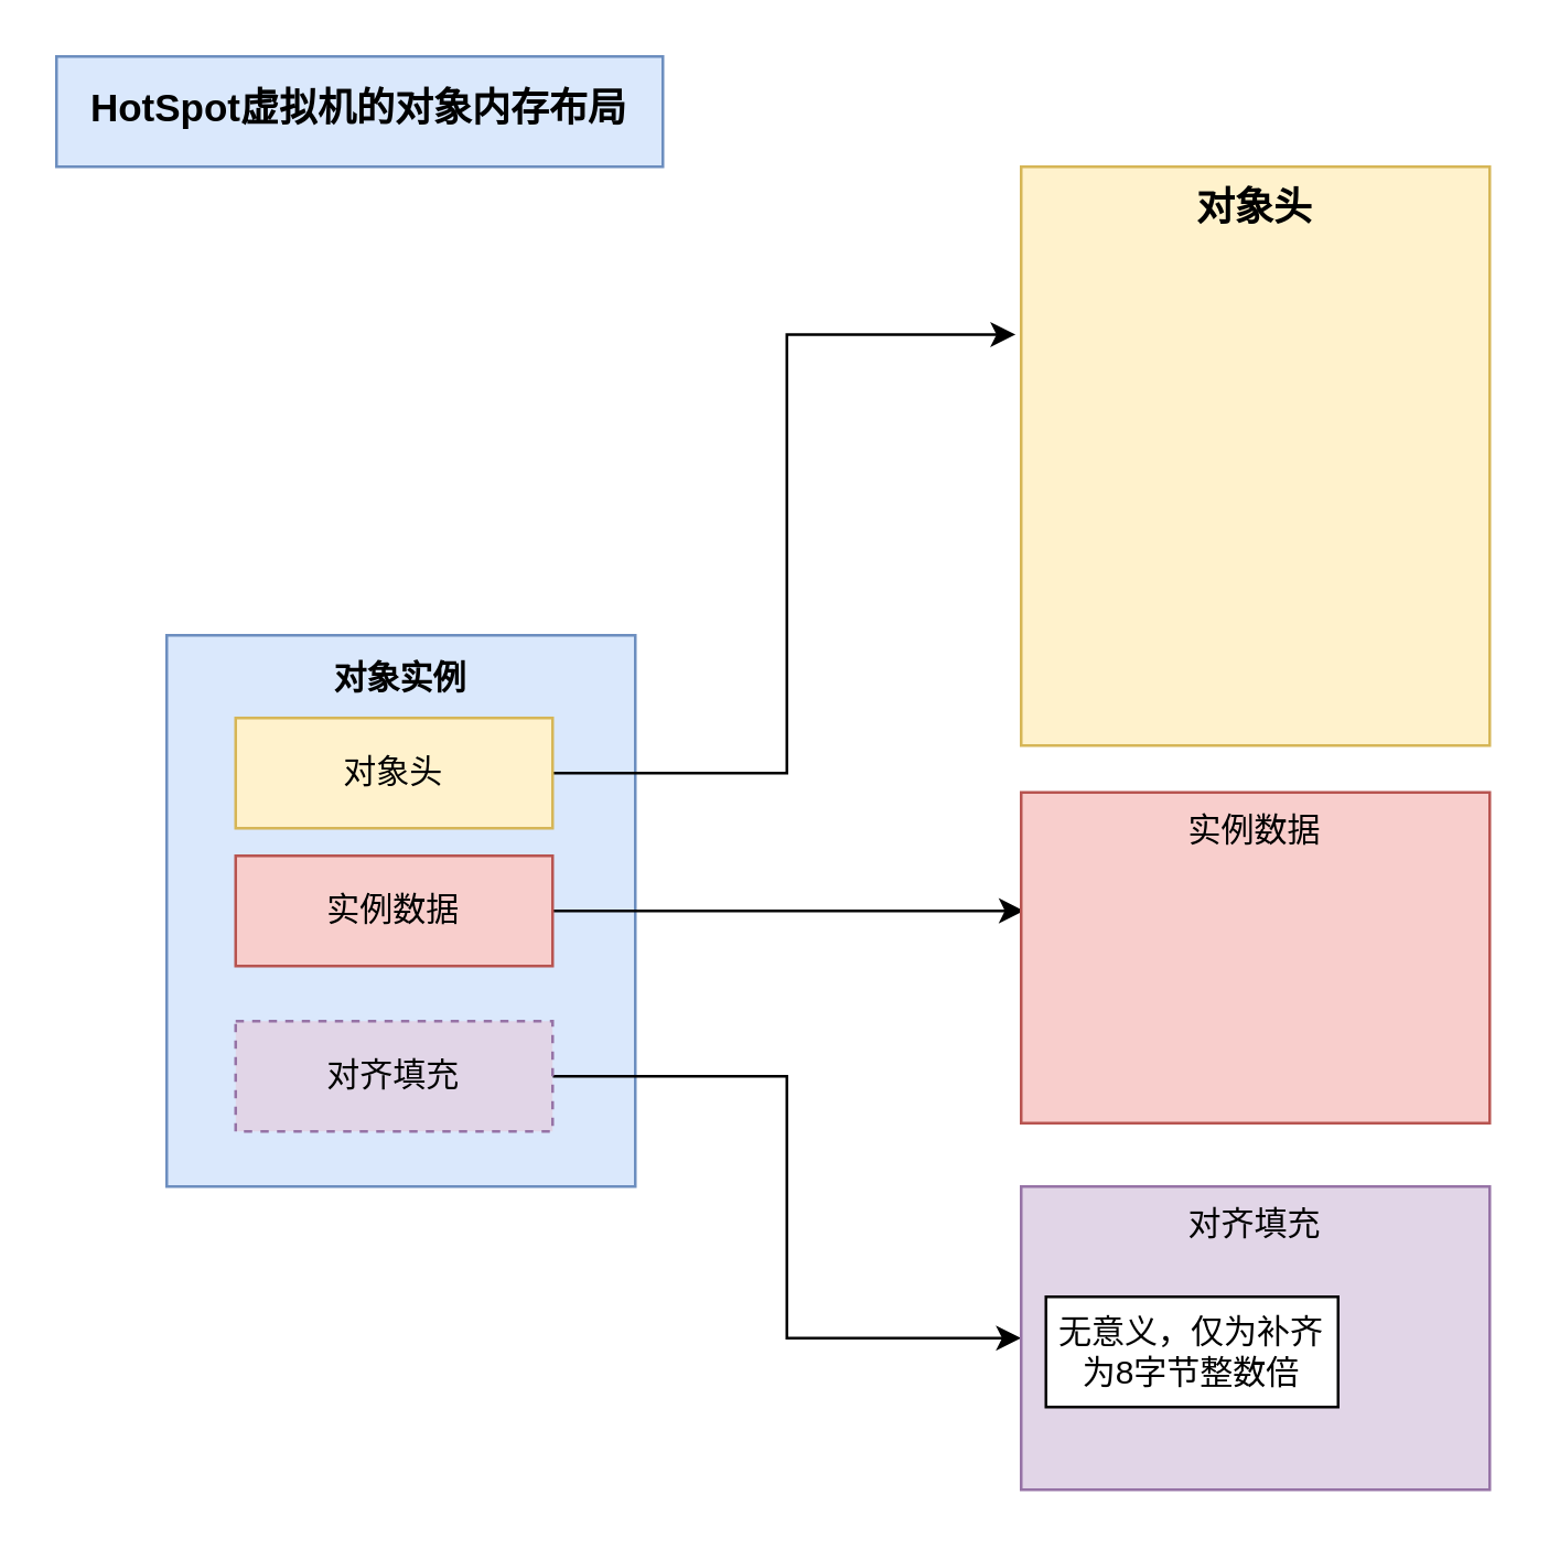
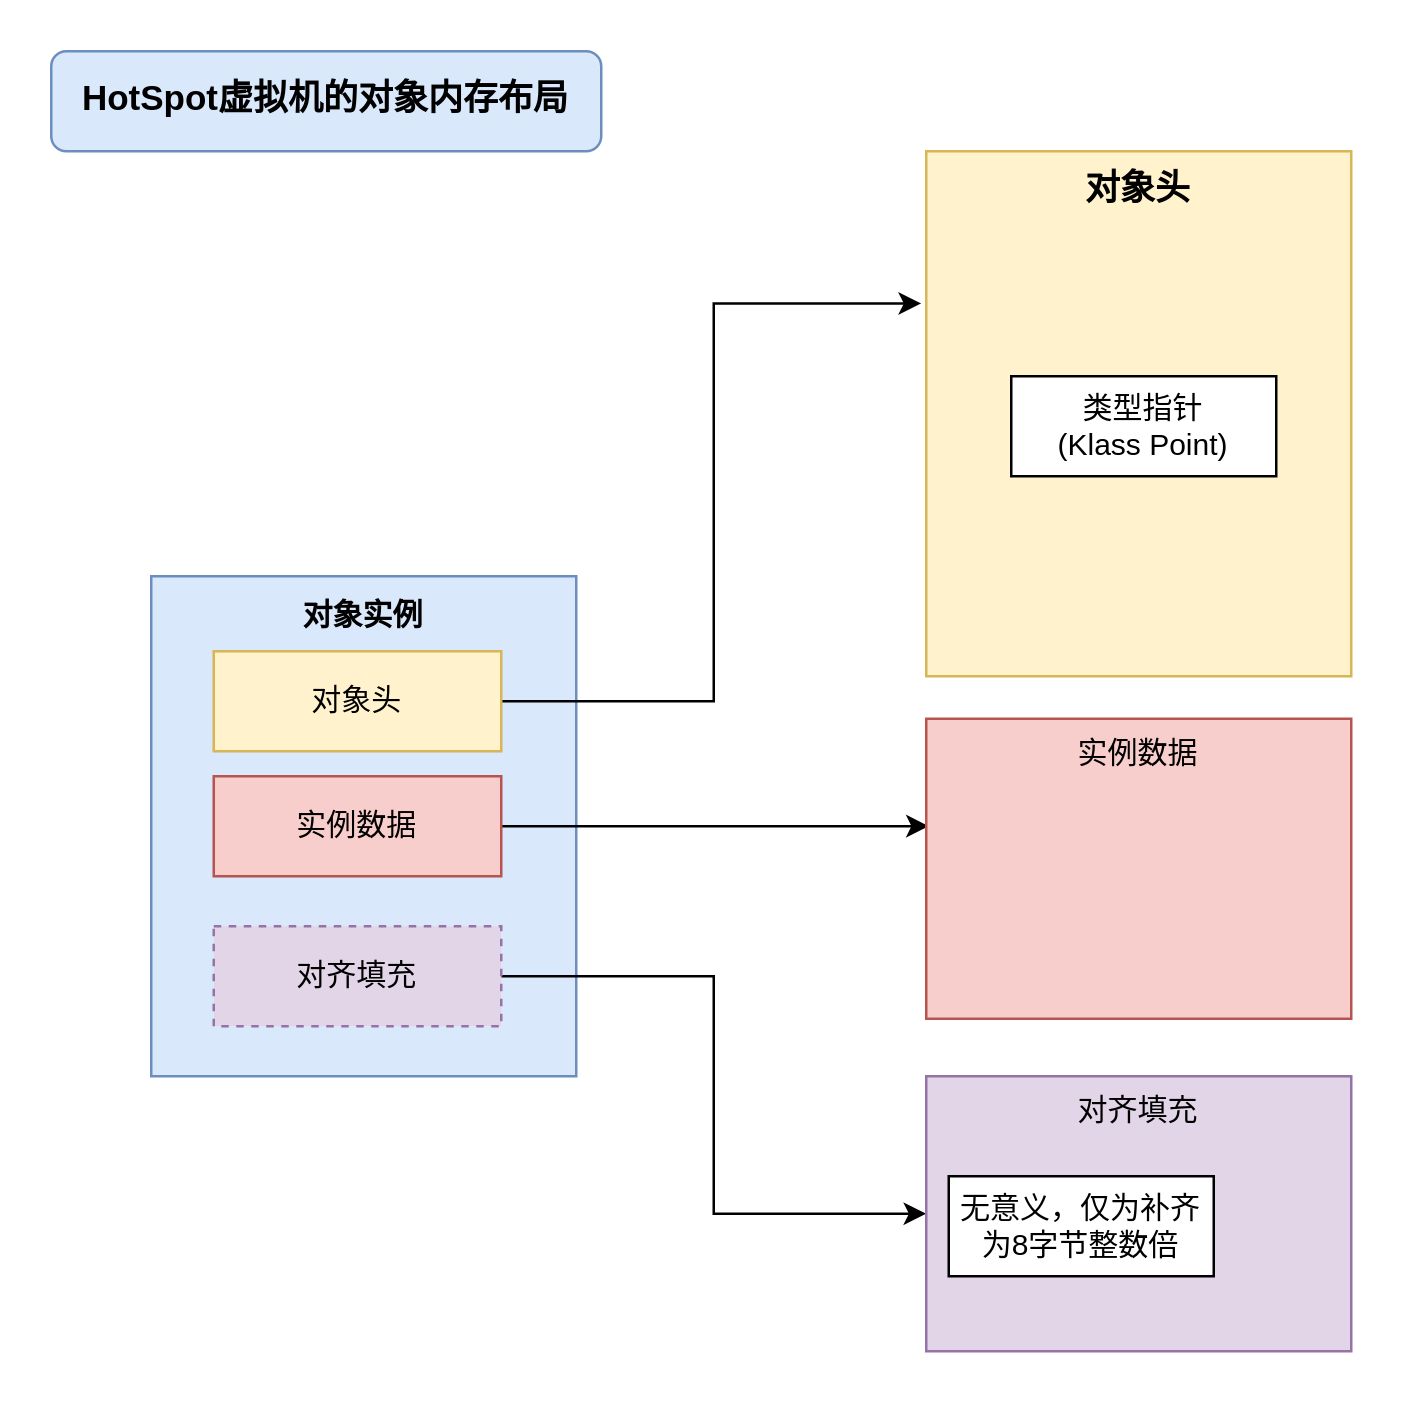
- <mxCell id="9" value="&lt;b style=&quot;line-height: 130%&quot;&gt;&lt;font style=&quot;font-size: 14px&quot;&gt;HotSpot虚拟机的对象内存布局&lt;/font&gt;&lt;/b&gt;" style="rounded=0;whiteSpace=wrap;html=1;align=center;fillColor=#dae8fc;strokeColor=#6c8ebf;" vertex="1" parent="1"><mxGeometry x="20" y="20" width="220" height="40" as="geometry" /></mxCell>
+ <mxCell id="9" value="&lt;b style=&quot;line-height: 130%&quot;&gt;&lt;font style=&quot;font-size: 14px&quot;&gt;HotSpot虚拟机的对象内存布局&lt;/font&gt;&lt;/b&gt;" style="whiteSpace=wrap;html=1;align=center;fillColor=#dae8fc;strokeColor=#6c8ebf;rounded=1;" vertex="1" parent="1"><mxGeometry x="20" y="20" width="220" height="40" as="geometry" /></mxCell>
+ <mxCell id="11" value="类型指针&lt;br&gt;(Klass Point)" style="rounded=0;whiteSpace=wrap;html=1;align=center;" vertex="1" parent="1"><mxGeometry x="404" y="150" width="106" height="40" as="geometry" /></mxCell>
